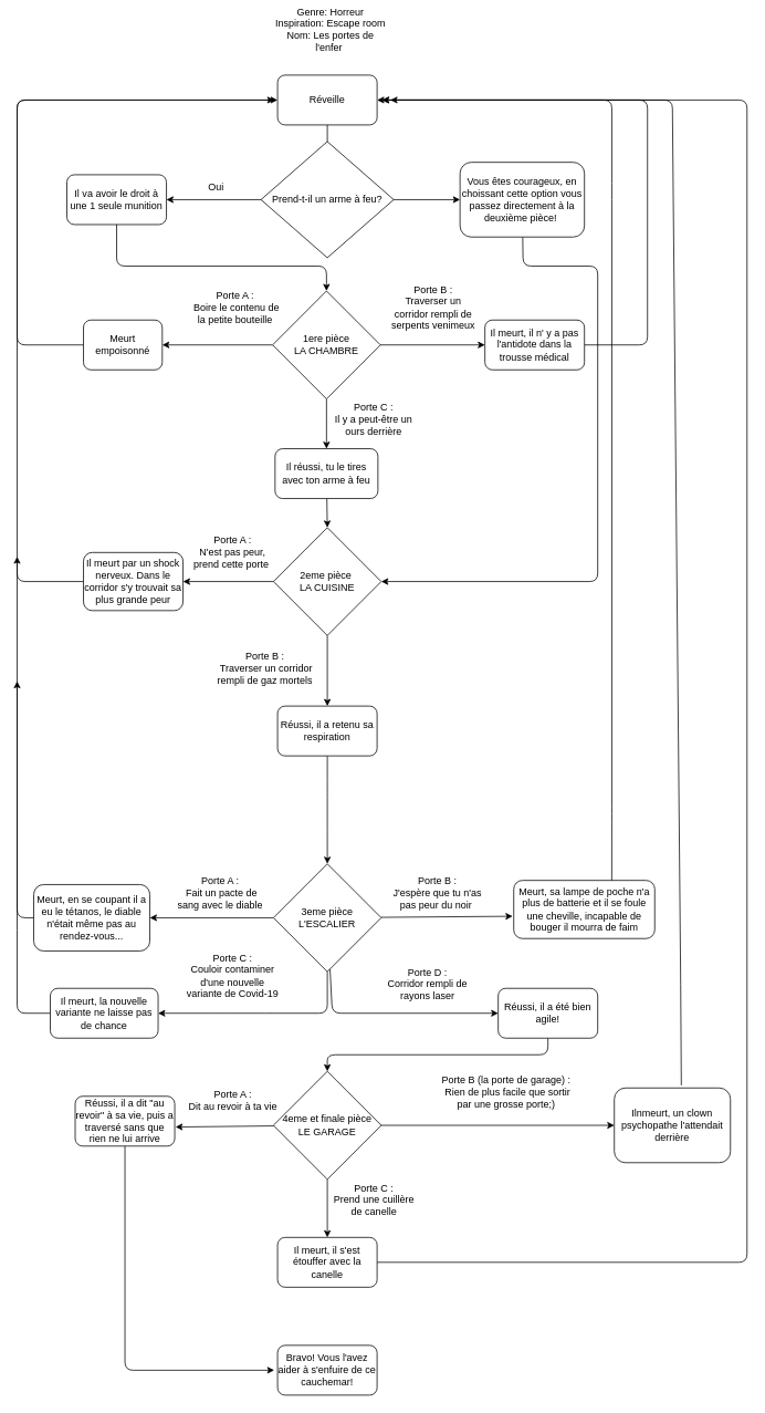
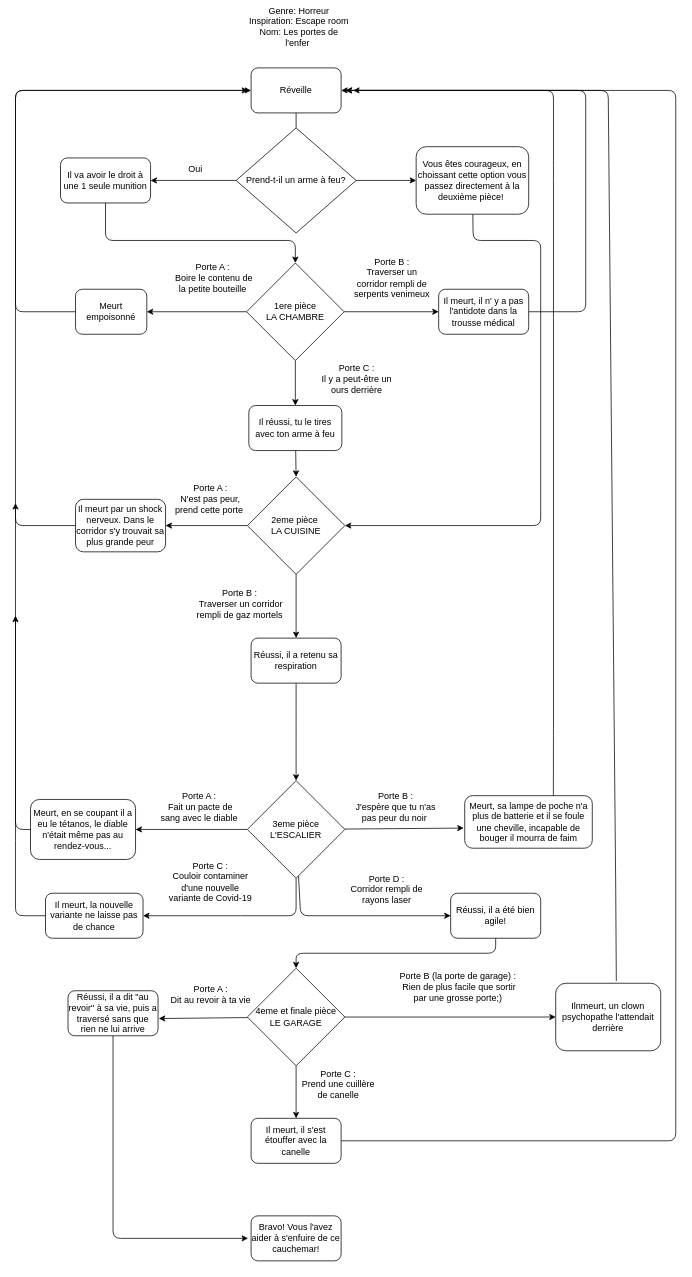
- <mxCell id="46" value="&lt;span&gt;Porte C :&lt;/span&gt;&lt;br&gt;&lt;span&gt;Il y a peut-être un ours derrière&lt;/span&gt;" style="text;html=1;strokeColor=none;fillColor=none;align=center;verticalAlign=middle;whiteSpace=wrap;rounded=0;" parent="1" vertex="1"><mxGeometry x="400" y="490" width="100" height="30" as="geometry" /></mxCell>
+ <mxCell id="46" value="&lt;span&gt;Porte C :&lt;/span&gt;&lt;br&gt;&lt;span&gt;Il y a peut-être un ours derrière&lt;/span&gt;" style="text;html=1;strokeColor=none;fillColor=none;align=center;verticalAlign=middle;whiteSpace=wrap;rounded=0;" parent="1" vertex="1"><mxGeometry x="425" y="490" width="100" height="30" as="geometry" /></mxCell>
